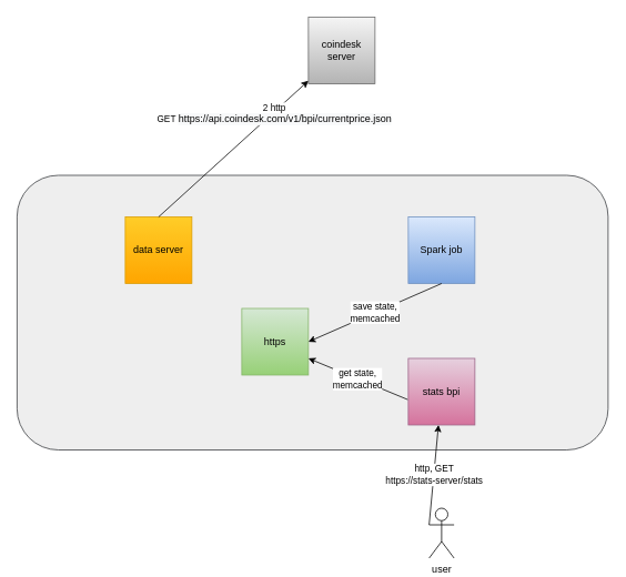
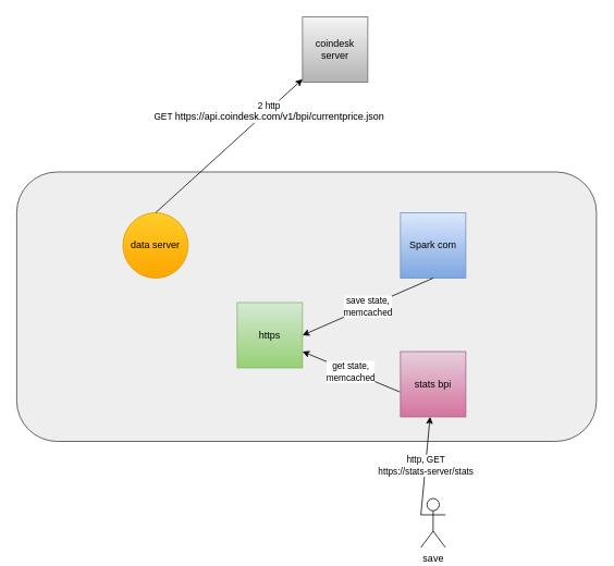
- <mxCell id="4" value="data server" style="whiteSpace=wrap;html=1;aspect=fixed;gradientColor=#ffa500;fillColor=#ffcd28;strokeColor=#d79b00;" parent="1" vertex="1"><mxGeometry x="150" y="260" width="80" height="80" as="geometry" /></mxCell>
+ <mxCell id="4" value="data server" style="ellipse;whiteSpace=wrap;html=1;aspect=fixed;gradientColor=#ffa500;fillColor=#ffcd28;strokeColor=#d79b00;" parent="1" vertex="1"><mxGeometry x="150" y="260" width="80" height="80" as="geometry" /></mxCell>
- <mxCell id="7" value="Spark job" style="whiteSpace=wrap;html=1;aspect=fixed;gradientColor=#7ea6e0;fillColor=#dae8fc;strokeColor=#6c8ebf;" parent="1" vertex="1"><mxGeometry x="490" y="260" width="80" height="80" as="geometry" /></mxCell>
+ <mxCell id="7" value="Spark com" style="whiteSpace=wrap;html=1;aspect=fixed;gradientColor=#7ea6e0;fillColor=#dae8fc;strokeColor=#6c8ebf;" parent="1" vertex="1"><mxGeometry x="490" y="260" width="80" height="80" as="geometry" /></mxCell>
- <mxCell id="12" value="user" style="shape=umlActor;verticalLabelPosition=bottom;verticalAlign=top;html=1;outlineConnect=0;" parent="1" vertex="1"><mxGeometry x="515" y="610" width="30" height="60" as="geometry" /></mxCell>
+ <mxCell id="12" value="save" style="shape=umlActor;verticalLabelPosition=bottom;verticalAlign=top;html=1;outlineConnect=0;" parent="1" vertex="1"><mxGeometry x="515" y="610" width="30" height="60" as="geometry" /></mxCell>
